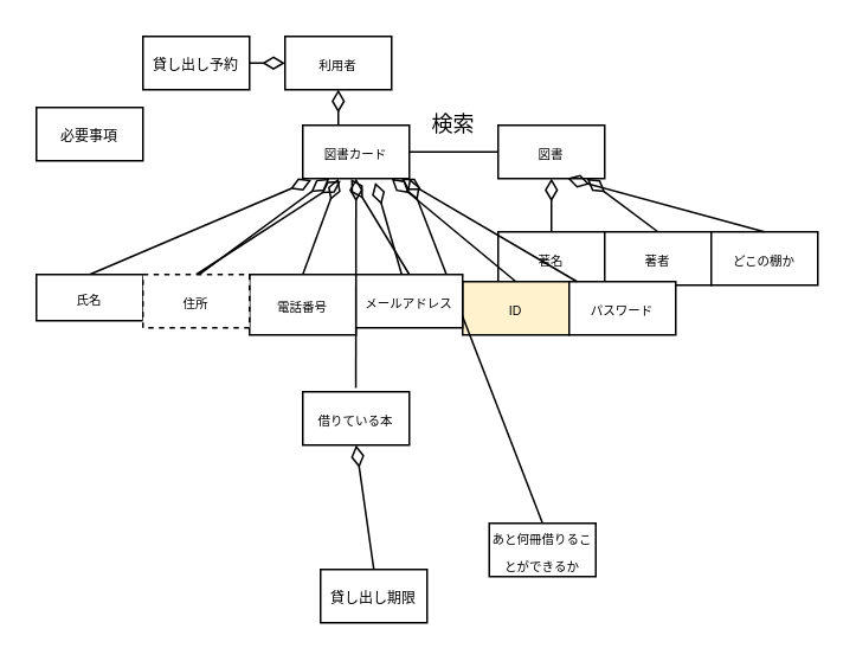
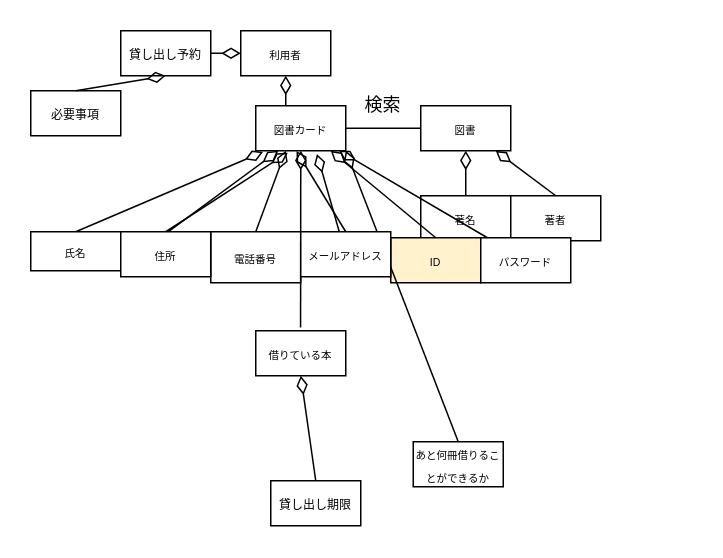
+ <mxCell id="30" value="" style="endArrow=diamondThin;endFill=0;endSize=10;html=1;rounded=0;startSize=5;exitX=0.5;exitY=0;exitDx=0;exitDy=0;entryX=0.5;entryY=1;entryDx=0;entryDy=0;" edge="1" parent="1" source="15" target="14"><mxGeometry width="160" relative="1" as="geometry"><mxPoint x="240" y="480" as="sourcePoint" /><mxPoint x="230" y="410" as="targetPoint" /></mxGeometry></mxCell>
- <mxCell id="25" value="" style="endArrow=diamondThin;endFill=0;endSize=10;html=1;rounded=0;entryX=0.651;entryY=0.993;entryDx=0;entryDy=0;startSize=5;exitX=0.5;exitY=0;exitDx=0;exitDy=0;entryPerimeter=0;" edge="1" parent="1" source="24" target="11"><mxGeometry width="160" relative="1" as="geometry"><mxPoint x="397.46" y="150.21" as="sourcePoint" /><mxPoint x="290" y="120" as="targetPoint" /></mxGeometry></mxCell>
- <mxCell id="24" value="&lt;span style=&quot;font-size: 7px;&quot;&gt;どこの棚か&lt;/span&gt;" style="rounded=0;whiteSpace=wrap;html=1;" vertex="1" parent="1"><mxGeometry x="400" y="130" width="60" height="30" as="geometry" /></mxCell>
- <mxCell id="35" value="&lt;span style=&quot;font-size: 7px;&quot;&gt;住所&lt;/span&gt;" style="rounded=0;whiteSpace=wrap;html=1;dashed=1;" vertex="1" parent="1"><mxGeometry x="80" y="154" width="60" height="30" as="geometry" /></mxCell>
+ <mxCell id="35" value="&lt;span style=&quot;font-size: 7px;&quot;&gt;住所&lt;/span&gt;" style="rounded=0;whiteSpace=wrap;html=1;" vertex="1" parent="1"><mxGeometry x="80" y="154" width="60" height="30" as="geometry" /></mxCell>
